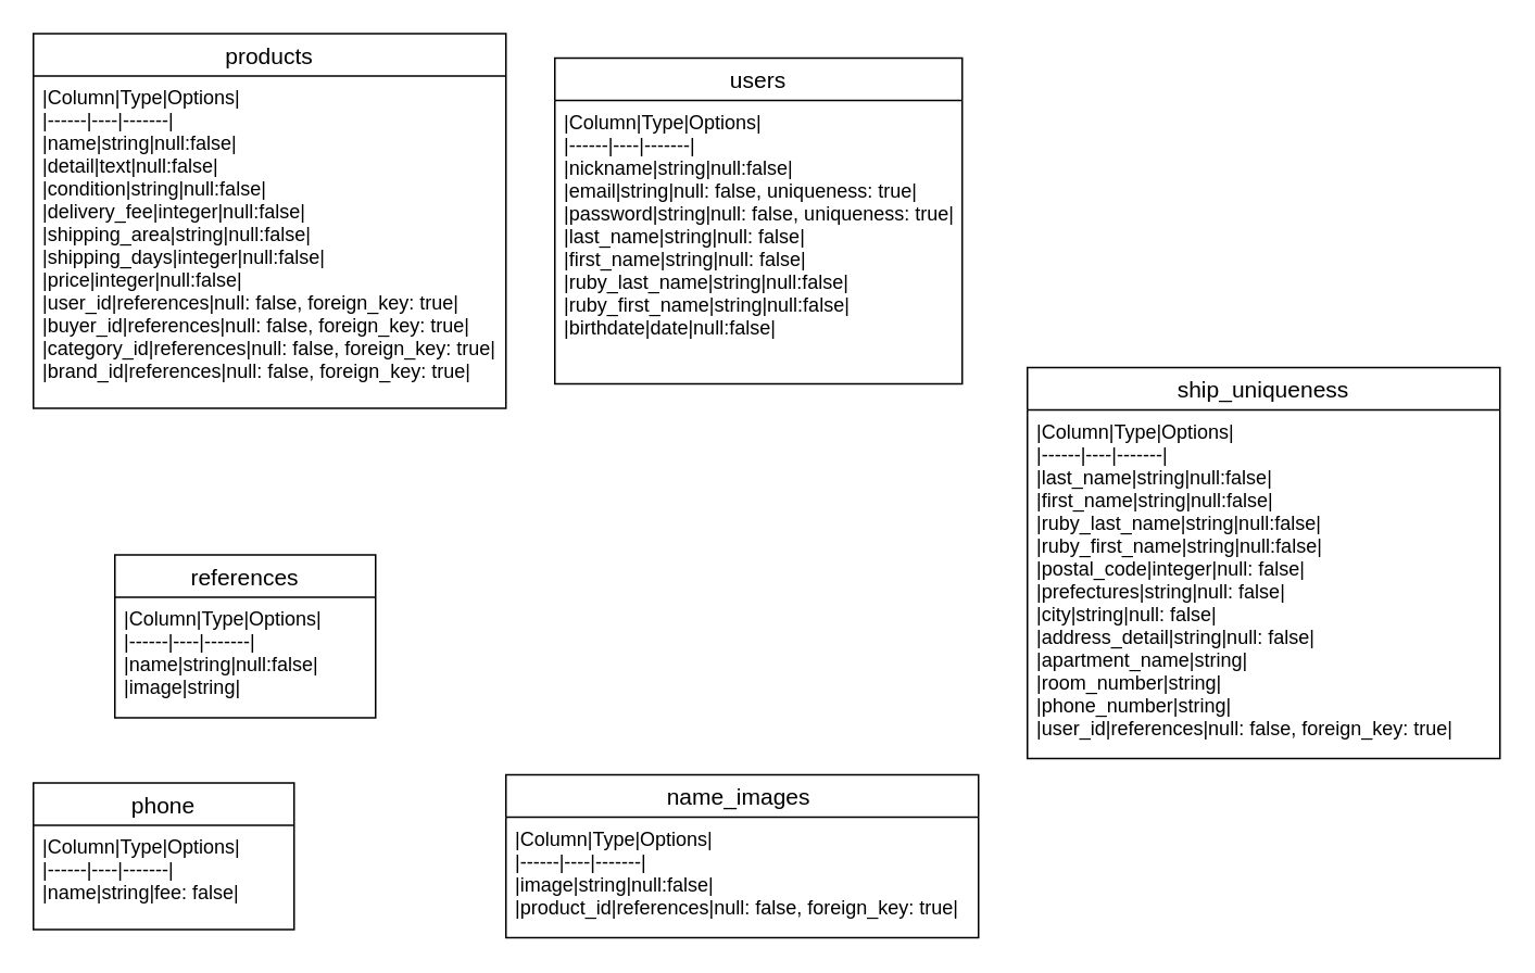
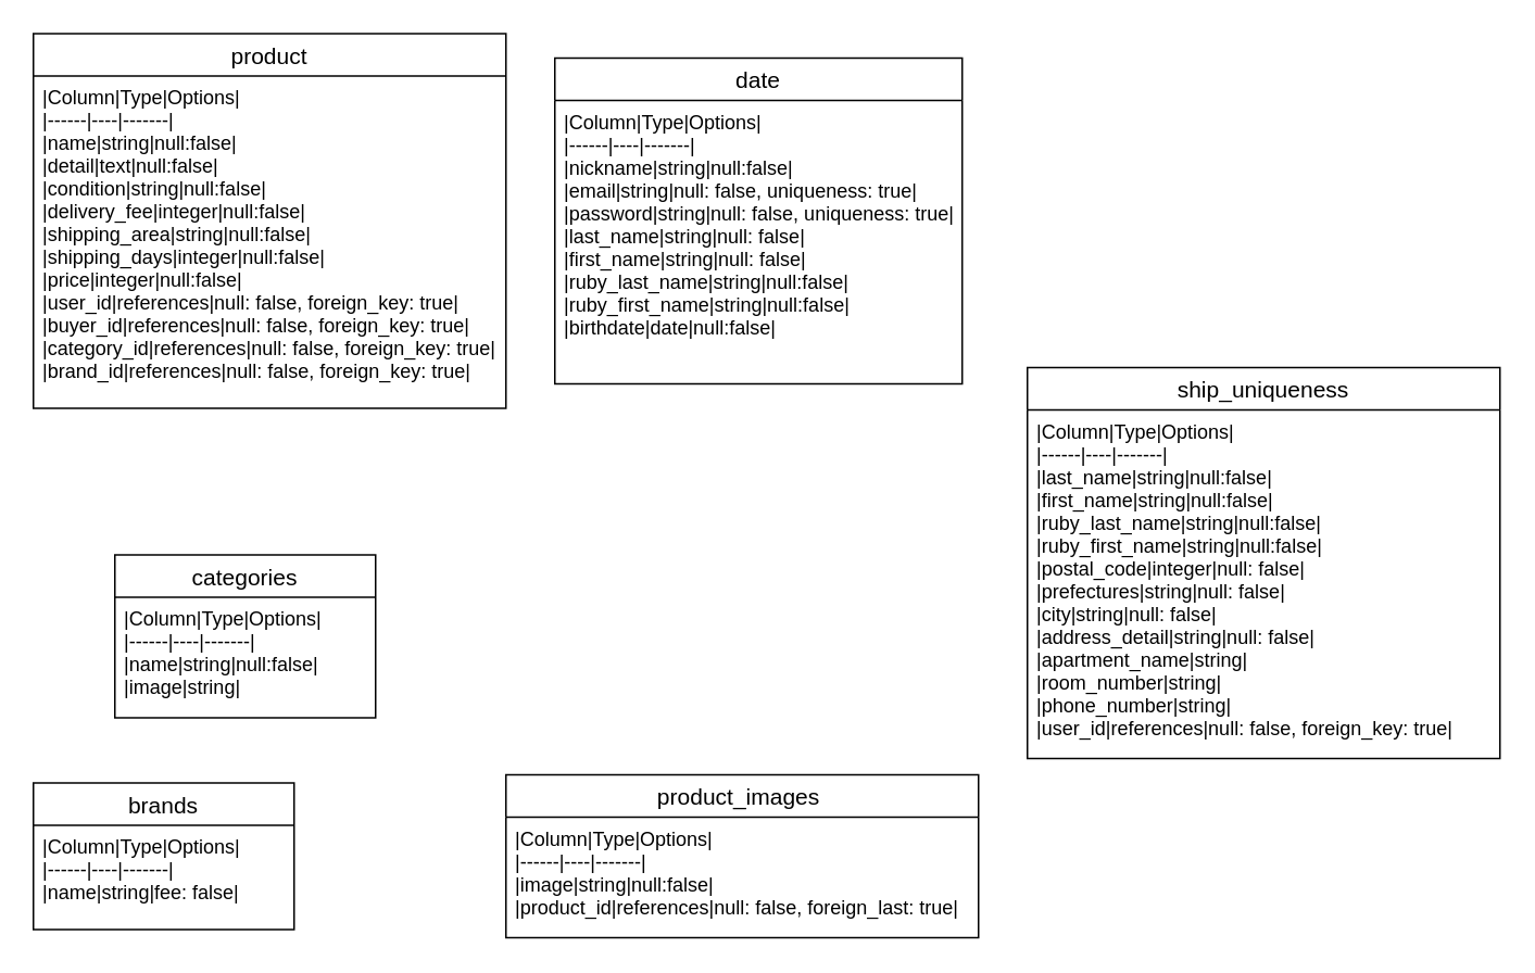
- <mxCell id="2" value="products" style="swimlane;fontStyle=0;childLayout=stackLayout;horizontal=1;startSize=26;horizontalStack=0;resizeParent=1;resizeParentMax=0;resizeLast=0;collapsible=1;marginBottom=0;align=center;fontSize=14;" vertex="1" parent="1"><mxGeometry x="20" y="20" width="290" height="230" as="geometry" /></mxCell>
+ <mxCell id="2" value="product" style="swimlane;fontStyle=0;childLayout=stackLayout;horizontal=1;startSize=26;horizontalStack=0;resizeParent=1;resizeParentMax=0;resizeLast=0;collapsible=1;marginBottom=0;align=center;fontSize=14;" vertex="1" parent="1"><mxGeometry x="20" y="20" width="290" height="230" as="geometry" /></mxCell>
- <mxCell id="6" value="users" style="swimlane;fontStyle=0;childLayout=stackLayout;horizontal=1;startSize=26;horizontalStack=0;resizeParent=1;resizeParentMax=0;resizeLast=0;collapsible=1;marginBottom=0;align=center;fontSize=14;" vertex="1" parent="1"><mxGeometry x="340" y="35" width="250" height="200" as="geometry" /></mxCell>
+ <mxCell id="6" value="date" style="swimlane;fontStyle=0;childLayout=stackLayout;horizontal=1;startSize=26;horizontalStack=0;resizeParent=1;resizeParentMax=0;resizeLast=0;collapsible=1;marginBottom=0;align=center;fontSize=14;" vertex="1" parent="1"><mxGeometry x="340" y="35" width="250" height="200" as="geometry" /></mxCell>
- <mxCell id="12" value="references" style="swimlane;fontStyle=0;childLayout=stackLayout;horizontal=1;startSize=26;horizontalStack=0;resizeParent=1;resizeParentMax=0;resizeLast=0;collapsible=1;marginBottom=0;align=center;fontSize=14;" vertex="1" parent="1"><mxGeometry x="70" y="340" width="160" height="100" as="geometry" /></mxCell>
+ <mxCell id="12" value="categories" style="swimlane;fontStyle=0;childLayout=stackLayout;horizontal=1;startSize=26;horizontalStack=0;resizeParent=1;resizeParentMax=0;resizeLast=0;collapsible=1;marginBottom=0;align=center;fontSize=14;" vertex="1" parent="1"><mxGeometry x="70" y="340" width="160" height="100" as="geometry" /></mxCell>
- <mxCell id="4" value="name_images " style="swimlane;fontStyle=0;childLayout=stackLayout;horizontal=1;startSize=26;horizontalStack=0;resizeParent=1;resizeParentMax=0;resizeLast=0;collapsible=1;marginBottom=0;align=center;fontSize=14;" vertex="1" parent="1"><mxGeometry x="310" y="475" width="290" height="100" as="geometry" /></mxCell>
+ <mxCell id="4" value="product_images " style="swimlane;fontStyle=0;childLayout=stackLayout;horizontal=1;startSize=26;horizontalStack=0;resizeParent=1;resizeParentMax=0;resizeLast=0;collapsible=1;marginBottom=0;align=center;fontSize=14;" vertex="1" parent="1"><mxGeometry x="310" y="475" width="290" height="100" as="geometry" /></mxCell>
- <mxCell id="10" value="phone" style="swimlane;fontStyle=0;childLayout=stackLayout;horizontal=1;startSize=26;horizontalStack=0;resizeParent=1;resizeParentMax=0;resizeLast=0;collapsible=1;marginBottom=0;align=center;fontSize=14;" vertex="1" parent="1"><mxGeometry x="20" y="480" width="160" height="90" as="geometry" /></mxCell>
+ <mxCell id="10" value="brands" style="swimlane;fontStyle=0;childLayout=stackLayout;horizontal=1;startSize=26;horizontalStack=0;resizeParent=1;resizeParentMax=0;resizeLast=0;collapsible=1;marginBottom=0;align=center;fontSize=14;" vertex="1" parent="1"><mxGeometry x="20" y="480" width="160" height="90" as="geometry" /></mxCell>
- <mxCell id="5" value="|Column|Type|Options|&#10;|------|----|-------|&#10;|image|string|null:false|&#10;|product_id|references|null: false, foreign_key: true|" style="text;strokeColor=none;fillColor=none;spacingLeft=4;spacingRight=4;overflow=hidden;rotatable=0;points=[[0,0.5],[1,0.5]];portConstraint=eastwest;fontSize=12;" vertex="1" parent="4"><mxGeometry y="26" width="290" height="74" as="geometry" /></mxCell>
+ <mxCell id="5" value="|Column|Type|Options|&#10;|------|----|-------|&#10;|image|string|null:false|&#10;|product_id|references|null: false, foreign_last: true|" style="text;strokeColor=none;fillColor=none;spacingLeft=4;spacingRight=4;overflow=hidden;rotatable=0;points=[[0,0.5],[1,0.5]];portConstraint=eastwest;fontSize=12;" vertex="1" parent="4"><mxGeometry y="26" width="290" height="74" as="geometry" /></mxCell>
